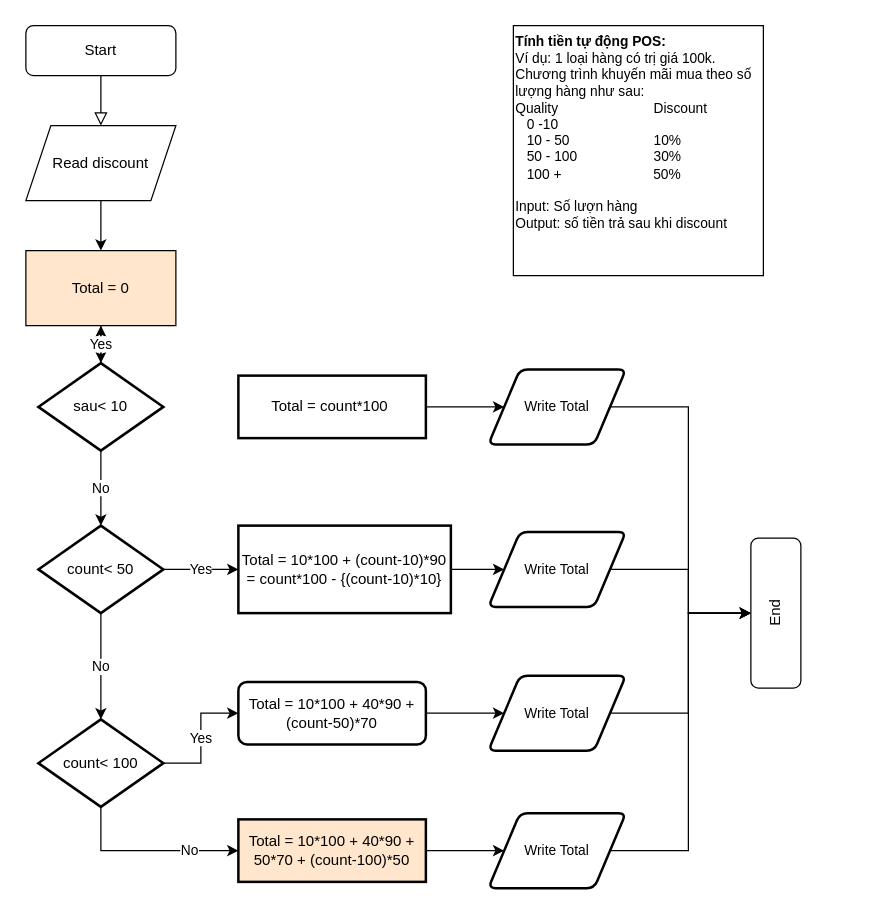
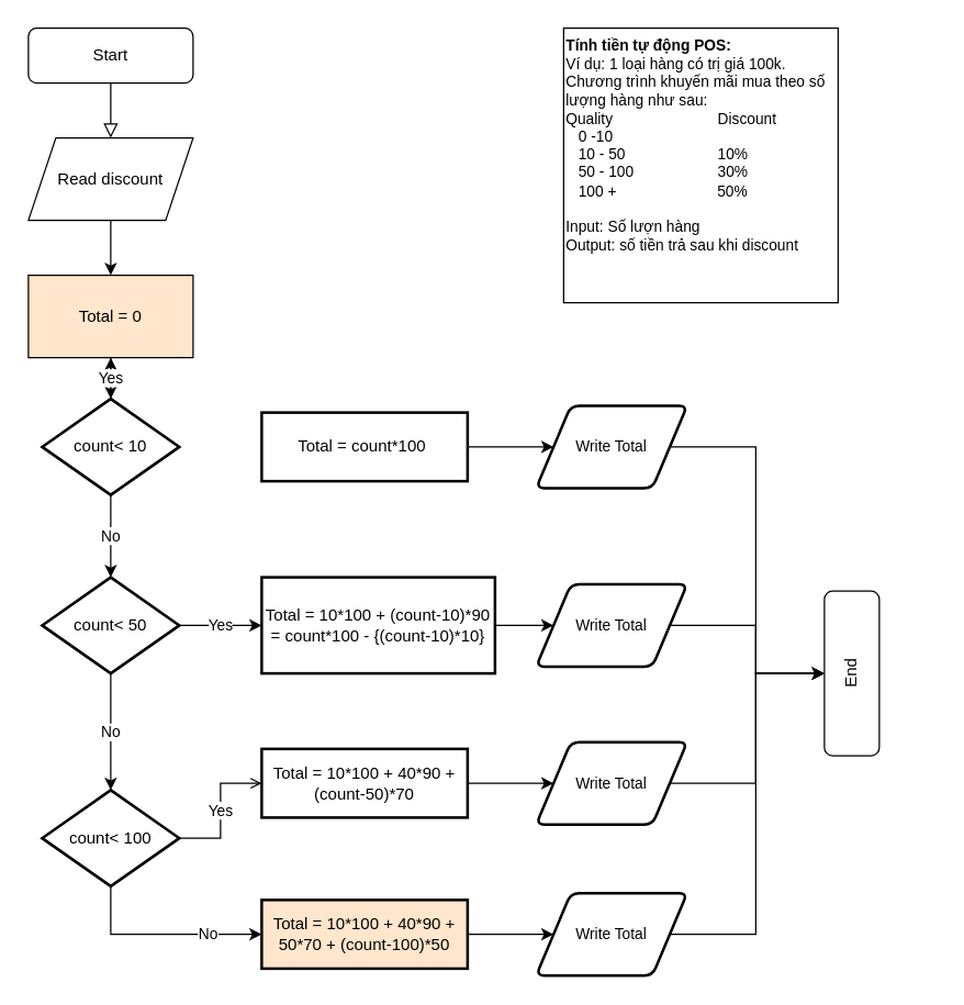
- <mxCell id="10" value="sau&amp;lt; 10" style="strokeWidth=2;html=1;shape=mxgraph.flowchart.decision;whiteSpace=wrap;strokeOpacity=100;overflow=visible;backgroundOutline=0;metaEdit=0;collapsible=0;dropTarget=0;container=0;fixDash=0;perimeter=rectanglePerimeter;shadow=0;" parent="1" vertex="1"><mxGeometry x="30" y="290" width="100" height="70" as="geometry" /></mxCell>
+ <mxCell id="10" value="count&amp;lt; 10" style="strokeWidth=2;html=1;shape=mxgraph.flowchart.decision;whiteSpace=wrap;strokeOpacity=100;overflow=visible;backgroundOutline=0;metaEdit=0;collapsible=0;dropTarget=0;container=0;fixDash=0;perimeter=rectanglePerimeter;shadow=0;" parent="1" vertex="1"><mxGeometry x="30" y="290" width="100" height="70" as="geometry" /></mxCell>
- <mxCell id="22" value="Yes" style="edgeStyle=orthogonalEdgeStyle;rounded=0;orthogonalLoop=1;jettySize=auto;html=1;snapToPoint=0;enumerate=0;orthogonal=0;comic=0;ignoreEdge=0;flowAnimation=0;noJump=0;backgroundOutline=0;fixDash=0;shadow=0;strokeOpacity=100;arcSize=20;labelBorderColor=none;fontStyle=0" parent="1" source="24" target="26" edge="1"><mxGeometry relative="1" as="geometry" /></mxCell>
+ <mxCell id="22" value="Yes" style="edgeStyle=orthogonalEdgeStyle;rounded=0;orthogonalLoop=1;jettySize=auto;html=1;snapToPoint=0;enumerate=0;orthogonal=0;comic=0;ignoreEdge=0;flowAnimation=0;noJump=0;backgroundOutline=0;fixDash=0;shadow=0;strokeOpacity=100;arcSize=20;labelBorderColor=none;fontStyle=0;endArrow=open;" parent="1" source="24" target="26" edge="1"><mxGeometry relative="1" as="geometry" /></mxCell>
- <mxCell id="26" value="Total = 10*100 + 40*90 + (count-50)*70" style="whiteSpace=wrap;html=1;absoluteArcSize=1;arcSize=14;strokeWidth=2;glass=0;shadow=0;labelBackgroundColor=none;labelBorderColor=none;container=0;fixDash=0;resizeHeight=0;resizeWidth=0;treeMoving=0;treeFolding=0;comic=0;fixedWidth=0;autosize=0;movableLabel=0;rounded=1;" parent="1" vertex="1"><mxGeometry x="190" y="545" width="150" height="50" as="geometry" /></mxCell>
+ <mxCell id="26" value="Total = 10*100 + 40*90 + (count-50)*70" style="rounded=0;whiteSpace=wrap;html=1;absoluteArcSize=1;arcSize=14;strokeWidth=2;glass=0;shadow=0;labelBackgroundColor=none;labelBorderColor=none;container=0;fixDash=0;resizeHeight=0;resizeWidth=0;treeMoving=0;treeFolding=0;comic=0;fixedWidth=0;autosize=0;movableLabel=0;" parent="1" vertex="1"><mxGeometry x="190" y="545" width="150" height="50" as="geometry" /></mxCell>
